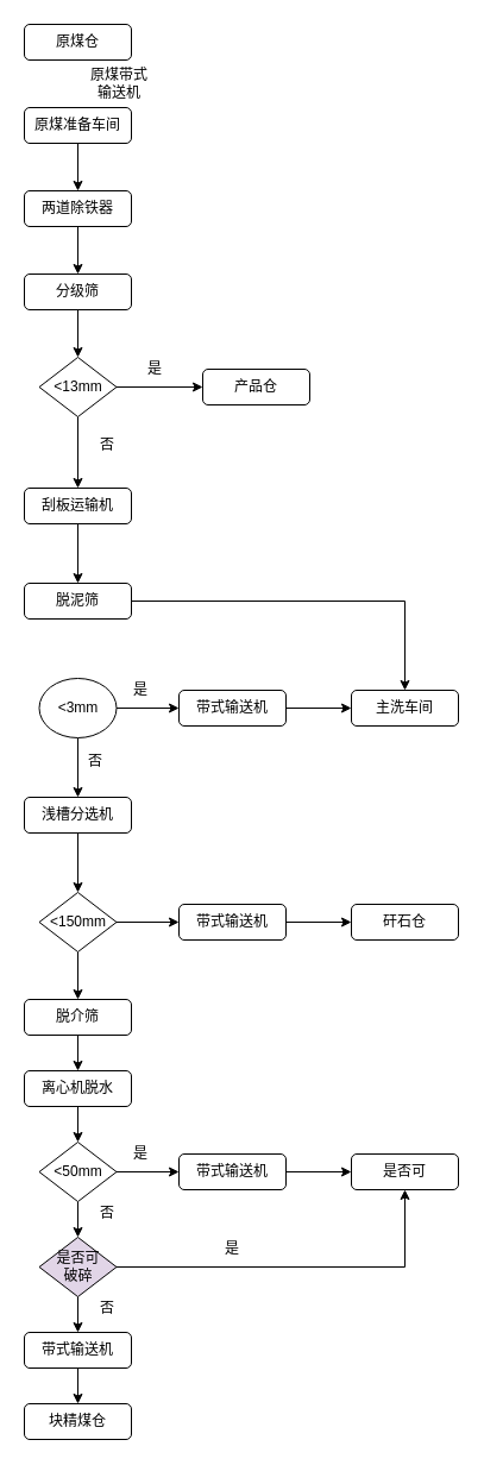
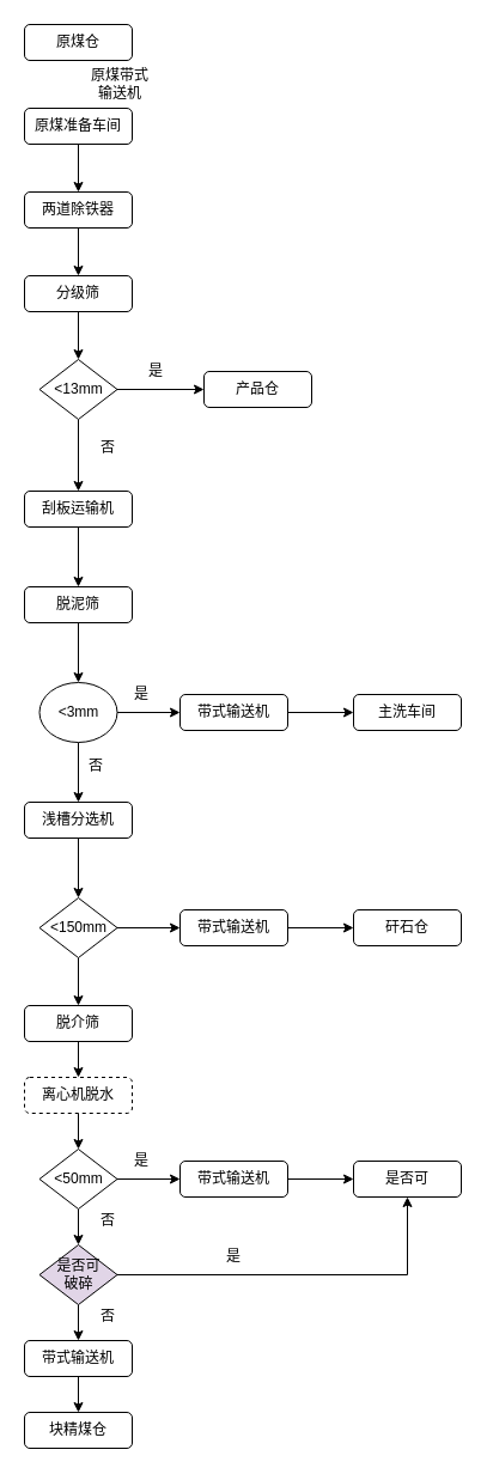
- <mxCell id="18" value="" style="edgeStyle=orthogonalEdgeStyle;rounded=0;orthogonalLoop=1;jettySize=auto;html=1;" edge="1" parent="1" source="19" target="23"><mxGeometry relative="1" as="geometry"><mxPoint x="65" y="570" as="targetPoint" /></mxGeometry></mxCell>
+ <mxCell id="18" value="" style="edgeStyle=orthogonalEdgeStyle;rounded=0;orthogonalLoop=1;jettySize=auto;html=1;entryX=0.5;entryY=0;entryDx=0;entryDy=0;" edge="1" parent="1" source="19" target="22"><mxGeometry relative="1" as="geometry"><mxPoint x="65" y="570" as="targetPoint" /></mxGeometry></mxCell>
- <mxCell id="39" value="离心机脱水" style="rounded=1;whiteSpace=wrap;html=1;fontSize=12;glass=0;strokeWidth=1;shadow=0;" vertex="1" parent="1"><mxGeometry x="20" y="900" width="90" height="30" as="geometry" /></mxCell>
+ <mxCell id="39" value="离心机脱水" style="rounded=1;whiteSpace=wrap;html=1;fontSize=12;glass=0;strokeWidth=1;shadow=0;dashed=1;" vertex="1" parent="1"><mxGeometry x="20" y="900" width="90" height="30" as="geometry" /></mxCell>
